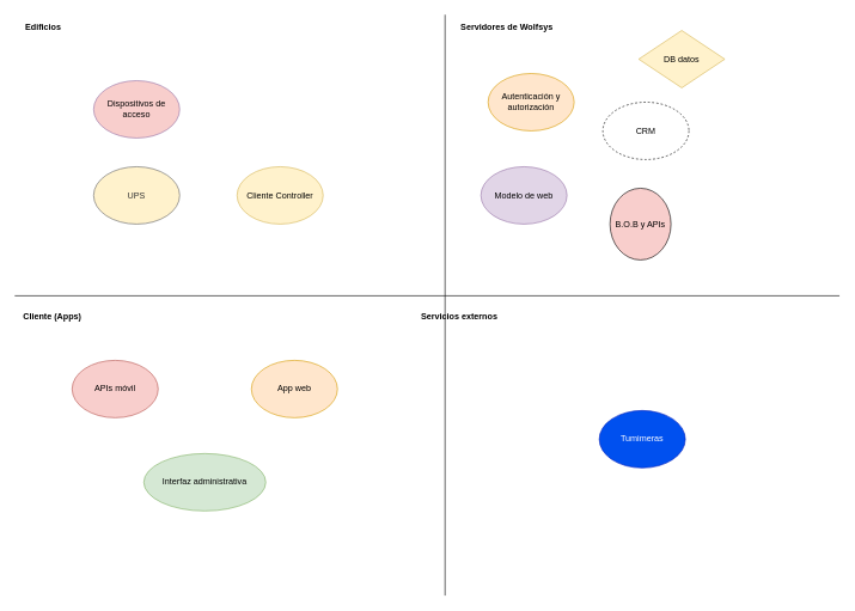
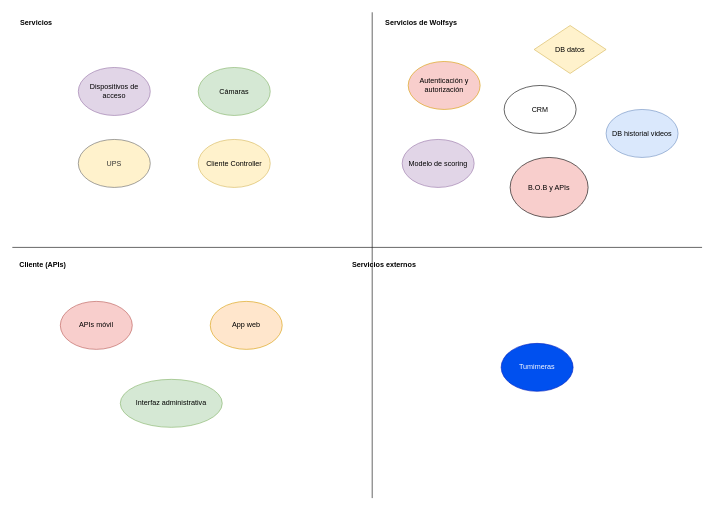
- <mxCell id="4" value="Edificios" style="text;html=1;align=center;verticalAlign=middle;whiteSpace=wrap;rounded=0;fontStyle=1" parent="1" vertex="1"><mxGeometry x="30" y="22" width="60" height="30" as="geometry" /></mxCell>
+ <mxCell id="4" value="Servicios" style="text;html=1;align=center;verticalAlign=middle;whiteSpace=wrap;rounded=0;fontStyle=1" parent="1" vertex="1"><mxGeometry x="30" y="22" width="60" height="30" as="geometry" /></mxCell>
- <mxCell id="5" value="Servidores de Wolfsys" style="text;html=1;align=left;verticalAlign=middle;whiteSpace=wrap;rounded=0;fontStyle=1" parent="1" vertex="1"><mxGeometry x="640" y="22" width="210" height="30" as="geometry" /></mxCell>
+ <mxCell id="5" value="Servicios de Wolfsys" style="text;html=1;align=left;verticalAlign=middle;whiteSpace=wrap;rounded=0;fontStyle=1" parent="1" vertex="1"><mxGeometry x="640" y="22" width="210" height="30" as="geometry" /></mxCell>
- <mxCell id="18" value="Autenticación y autorización" style="ellipse;whiteSpace=wrap;html=1;fillColor=#ffe6cc;strokeColor=#d79b00;" parent="1" vertex="1"><mxGeometry x="680" y="102" width="120" height="80" as="geometry" /></mxCell>
+ <mxCell id="18" value="Autenticación y autorización" style="ellipse;whiteSpace=wrap;html=1;fillColor=#f8cecc;strokeColor=#d79b00;" parent="1" vertex="1"><mxGeometry x="680" y="102" width="120" height="80" as="geometry" /></mxCell>
- <mxCell id="11" value="Dispositivos de acceso" style="ellipse;whiteSpace=wrap;html=1;fillColor=#f8cecc;strokeColor=#9673a6;" parent="1" vertex="1"><mxGeometry x="130" y="112" width="120" height="80" as="geometry" /></mxCell>
+ <mxCell id="11" value="Dispositivos de acceso" style="ellipse;whiteSpace=wrap;html=1;fillColor=#e1d5e7;strokeColor=#9673a6;" parent="1" vertex="1"><mxGeometry x="130" y="112" width="120" height="80" as="geometry" /></mxCell>
+ <mxCell id="12" value="Cámaras" style="ellipse;whiteSpace=wrap;html=1;fillColor=#d5e8d4;strokeColor=#82b366;" parent="1" vertex="1"><mxGeometry x="330" y="112" width="120" height="80" as="geometry" /></mxCell>
- <mxCell id="17" value="CRM" style="ellipse;whiteSpace=wrap;html=1;dashed=1;" parent="1" vertex="1"><mxGeometry x="840" y="142" width="120" height="80" as="geometry" /></mxCell>
+ <mxCell id="17" value="CRM" style="ellipse;whiteSpace=wrap;html=1;" parent="1" vertex="1"><mxGeometry x="840" y="142" width="120" height="80" as="geometry" /></mxCell>
+ <mxCell id="19" value="DB historial videos" style="ellipse;whiteSpace=wrap;html=1;fillColor=#dae8fc;strokeColor=#6c8ebf;" parent="1" vertex="1"><mxGeometry x="1010" y="182" width="120" height="80" as="geometry" /></mxCell>
- <mxCell id="15" value="Modelo de web" style="ellipse;whiteSpace=wrap;html=1;fillColor=#e1d5e7;strokeColor=#9673a6;" parent="1" vertex="1"><mxGeometry x="670" y="232" width="120" height="80" as="geometry" /></mxCell>
+ <mxCell id="15" value="Modelo de scoring" style="ellipse;whiteSpace=wrap;html=1;fillColor=#e1d5e7;strokeColor=#9673a6;" parent="1" vertex="1"><mxGeometry x="670" y="232" width="120" height="80" as="geometry" /></mxCell>
- <mxCell id="7" value="B.O.B y APIs" style="shape=ellipse;fillColor=#f8cecc;" parent="1" vertex="1"><mxGeometry x="850" y="262" width="85" height="100" as="geometry" /></mxCell>
+ <mxCell id="7" value="B.O.B y APIs" style="shape=ellipse;fillColor=#f8cecc;" parent="1" vertex="1"><mxGeometry x="850" y="262" width="130" height="100" as="geometry" /></mxCell>
- <mxCell id="6" value="Cliente (Apps)" style="text;html=1;align=left;verticalAlign=middle;whiteSpace=wrap;rounded=0;fontStyle=1" parent="1" vertex="1"><mxGeometry x="30" y="426" width="110" height="30" as="geometry" /></mxCell>
+ <mxCell id="6" value="Cliente (APIs)" style="text;html=1;align=left;verticalAlign=middle;whiteSpace=wrap;rounded=0;fontStyle=1" parent="1" vertex="1"><mxGeometry x="30" y="426" width="110" height="30" as="geometry" /></mxCell>
